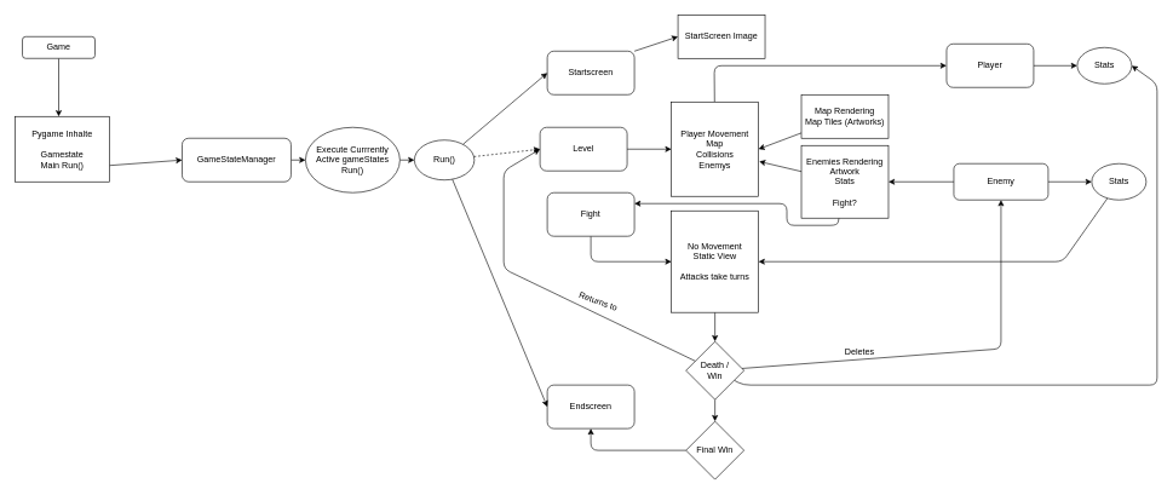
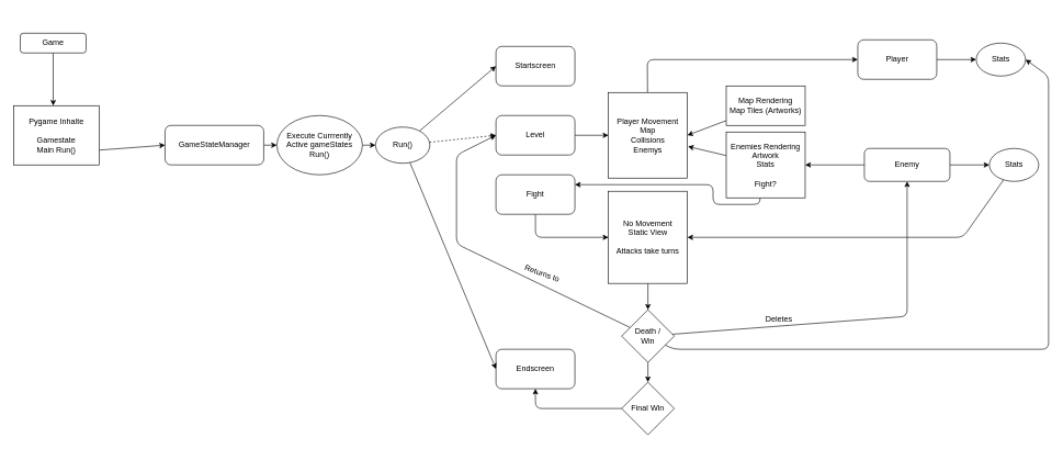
- <mxCell id="17" value="StartScreen Image" style="rounded=0;whiteSpace=wrap;html=1;" vertex="1" parent="1"><mxGeometry x="933" y="20" width="120" height="60" as="geometry" /></mxCell>
- <mxCell id="10" style="edgeStyle=none;html=1;exitX=1;exitY=0;exitDx=0;exitDy=0;entryX=0;entryY=0.5;entryDx=0;entryDy=0;" edge="1" parent="1" source="11" target="17"><mxGeometry relative="1" as="geometry" /></mxCell>
- <mxCell id="13" value="Level" style="rounded=1;whiteSpace=wrap;html=1;" vertex="1" parent="1"><mxGeometry x="743" y="175" width="120" height="60" as="geometry" /></mxCell>
+ <mxCell id="13" value="Level" style="rounded=1;whiteSpace=wrap;html=1;" vertex="1" parent="1"><mxGeometry x="753" y="175" width="120" height="60" as="geometry" /></mxCell>
